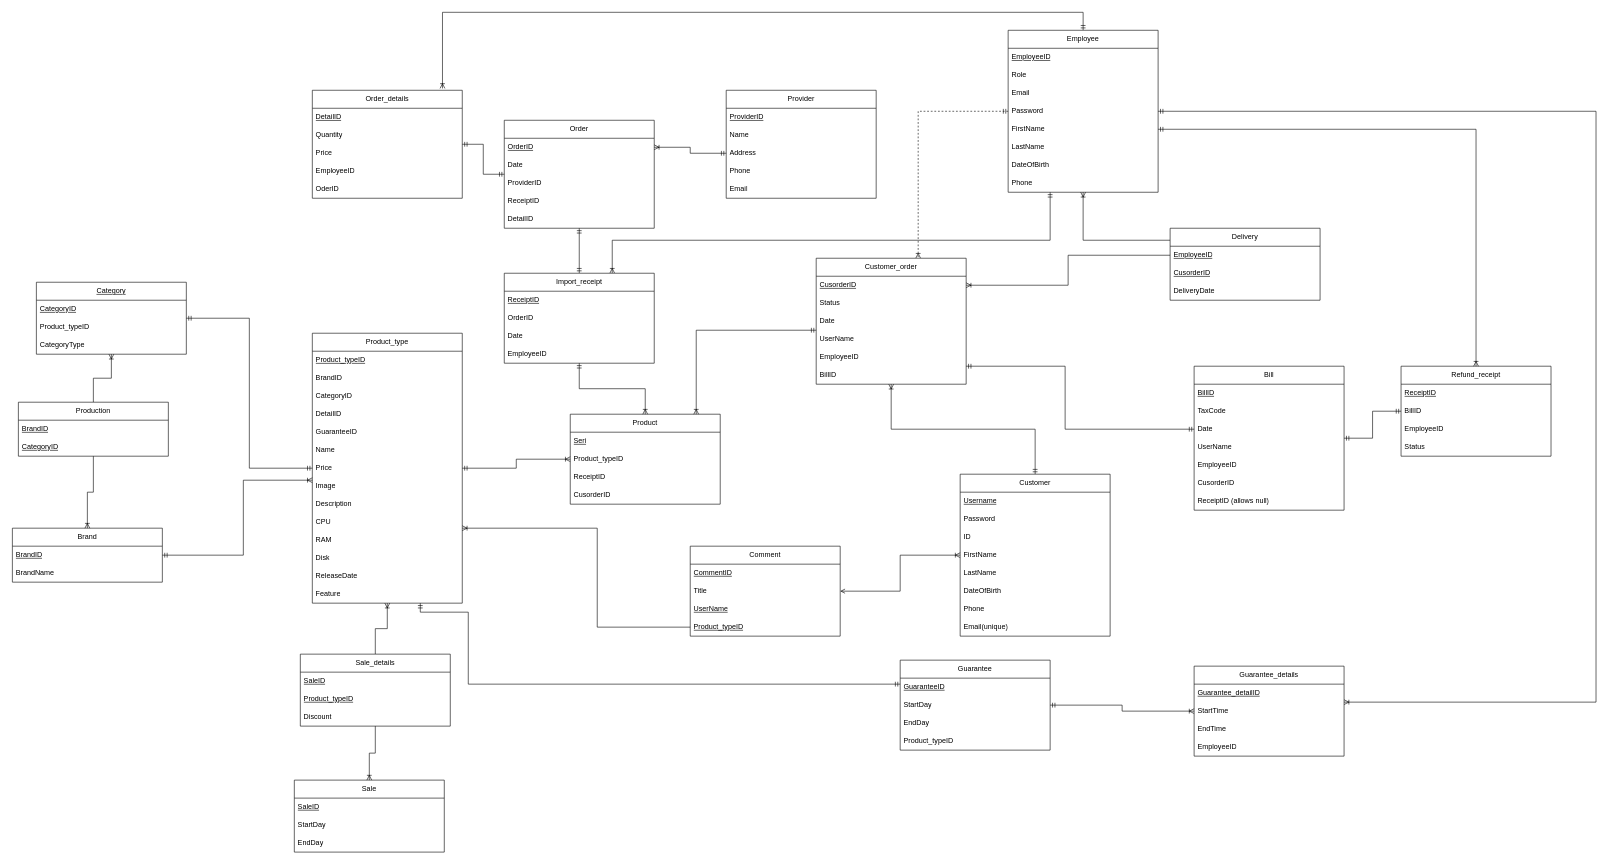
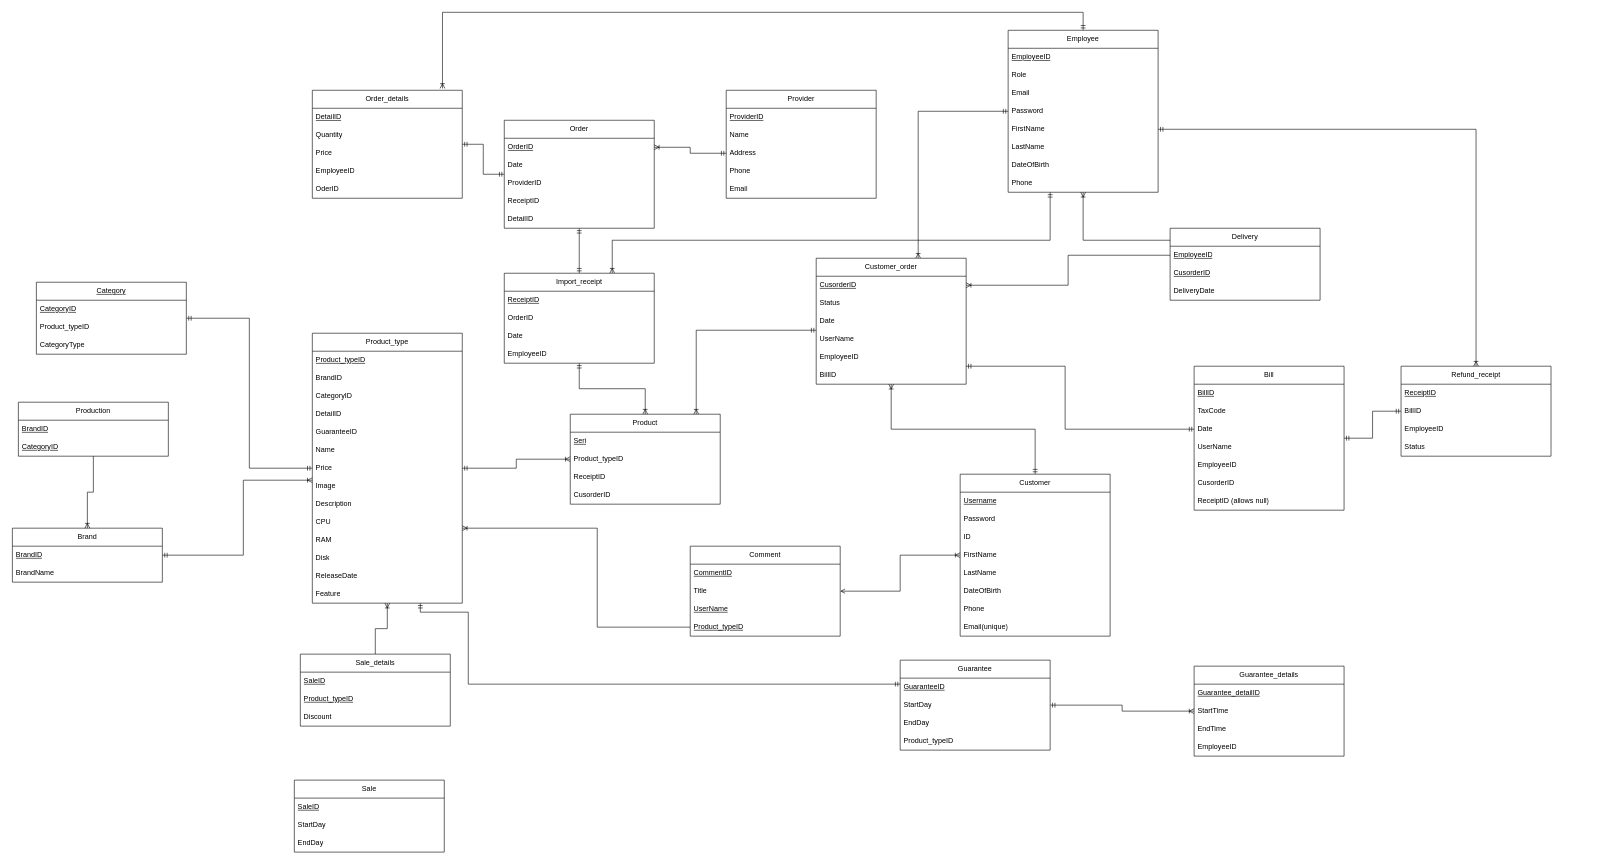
- <mxCell id="140" style="edgeStyle=orthogonalEdgeStyle;rounded=0;orthogonalLoop=1;jettySize=auto;html=1;endArrow=ERmandOne;endFill=0;startArrow=ERoneToMany;startFill=0;" parent="1" source="141" target="45" edge="1"><mxGeometry relative="1" as="geometry"><Array as="points"><mxPoint x="2660" y="1170" /><mxPoint x="2660" y="185" /></Array></mxGeometry></mxCell>
- <mxCell id="43" style="edgeStyle=orthogonalEdgeStyle;rounded=0;orthogonalLoop=1;jettySize=auto;html=1;endArrow=ERoneToMany;endFill=0;startArrow=ERmandOne;startFill=0;dashed=1;" parent="1" source="45" target="88" edge="1"><mxGeometry relative="1" as="geometry"><Array as="points"><mxPoint x="1530" y="185" /></Array></mxGeometry></mxCell>
+ <mxCell id="43" style="edgeStyle=orthogonalEdgeStyle;rounded=0;orthogonalLoop=1;jettySize=auto;html=1;endArrow=ERoneToMany;endFill=0;startArrow=ERmandOne;startFill=0;" parent="1" source="45" target="88" edge="1"><mxGeometry relative="1" as="geometry"><Array as="points"><mxPoint x="1530" y="185" /></Array></mxGeometry></mxCell>
- <mxCell id="111" style="edgeStyle=orthogonalEdgeStyle;rounded=0;orthogonalLoop=1;jettySize=auto;html=1;endArrow=ERoneToMany;endFill=0;" parent="1" source="112" target="32" edge="1"><mxGeometry relative="1" as="geometry" /></mxCell>
- <mxCell id="116" style="edgeStyle=orthogonalEdgeStyle;rounded=0;orthogonalLoop=1;jettySize=auto;html=1;endArrow=ERoneToMany;endFill=0;" parent="1" source="117" target="23" edge="1"><mxGeometry relative="1" as="geometry" /></mxCell>
